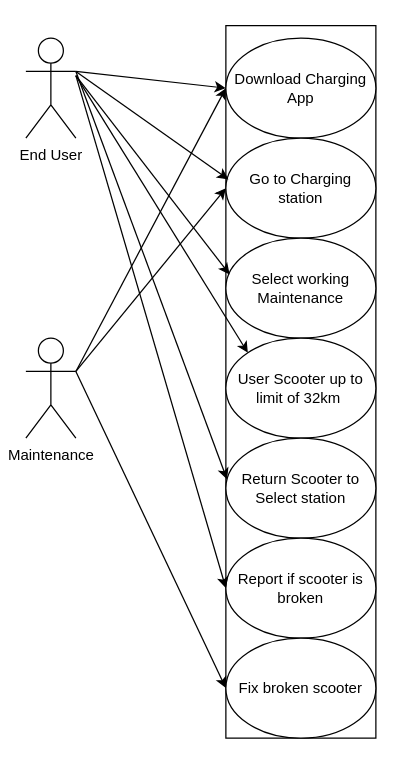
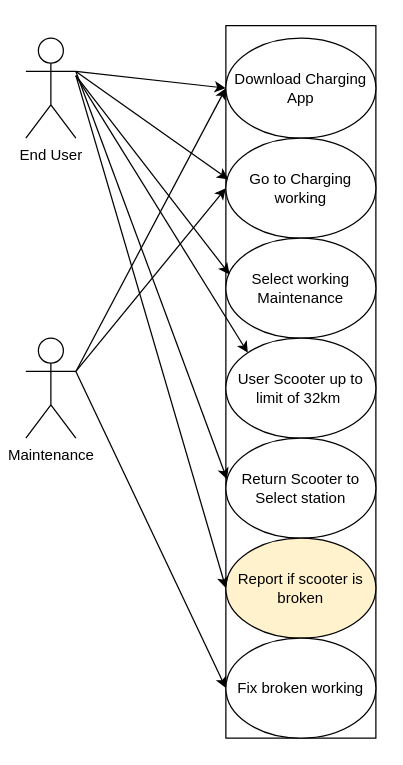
- <mxCell id="6" value="Go to Charging station" style="ellipse;whiteSpace=wrap;html=1;" vertex="1" parent="1"><mxGeometry x="180" y="110" width="120" height="80" as="geometry" /></mxCell>
+ <mxCell id="6" value="Go to Charging working" style="ellipse;whiteSpace=wrap;html=1;" vertex="1" parent="1"><mxGeometry x="180" y="110" width="120" height="80" as="geometry" /></mxCell>
- <mxCell id="10" value="Report if scooter is broken" style="ellipse;whiteSpace=wrap;html=1;" vertex="1" parent="1"><mxGeometry x="180" y="430" width="120" height="80" as="geometry" /></mxCell>
+ <mxCell id="10" value="Report if scooter is broken" style="ellipse;whiteSpace=wrap;html=1;fillColor=#fff2cc;" vertex="1" parent="1"><mxGeometry x="180" y="430" width="120" height="80" as="geometry" /></mxCell>
- <mxCell id="11" value="Fix broken scooter" style="ellipse;whiteSpace=wrap;html=1;" vertex="1" parent="1"><mxGeometry x="180" y="510" width="120" height="80" as="geometry" /></mxCell>
+ <mxCell id="11" value="Fix broken working" style="ellipse;whiteSpace=wrap;html=1;" vertex="1" parent="1"><mxGeometry x="180" y="510" width="120" height="80" as="geometry" /></mxCell>
